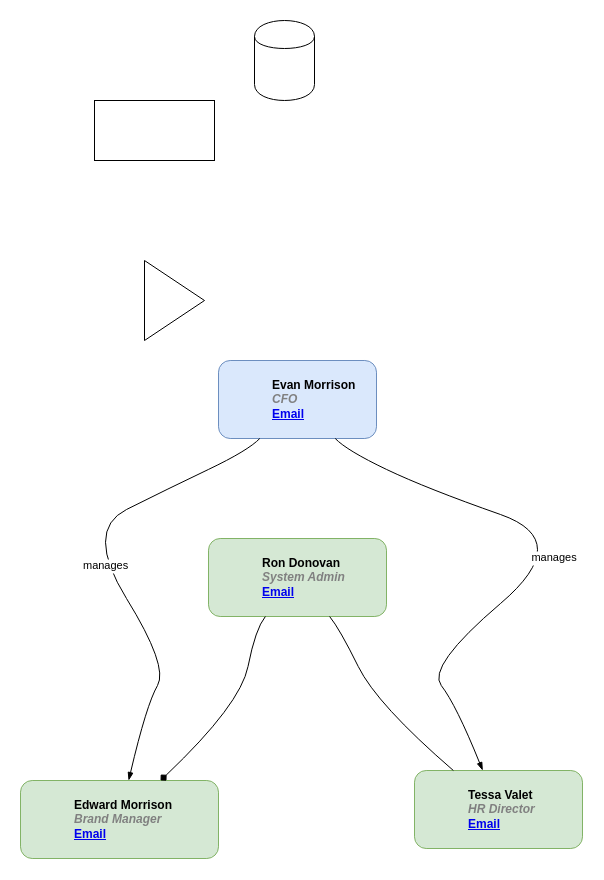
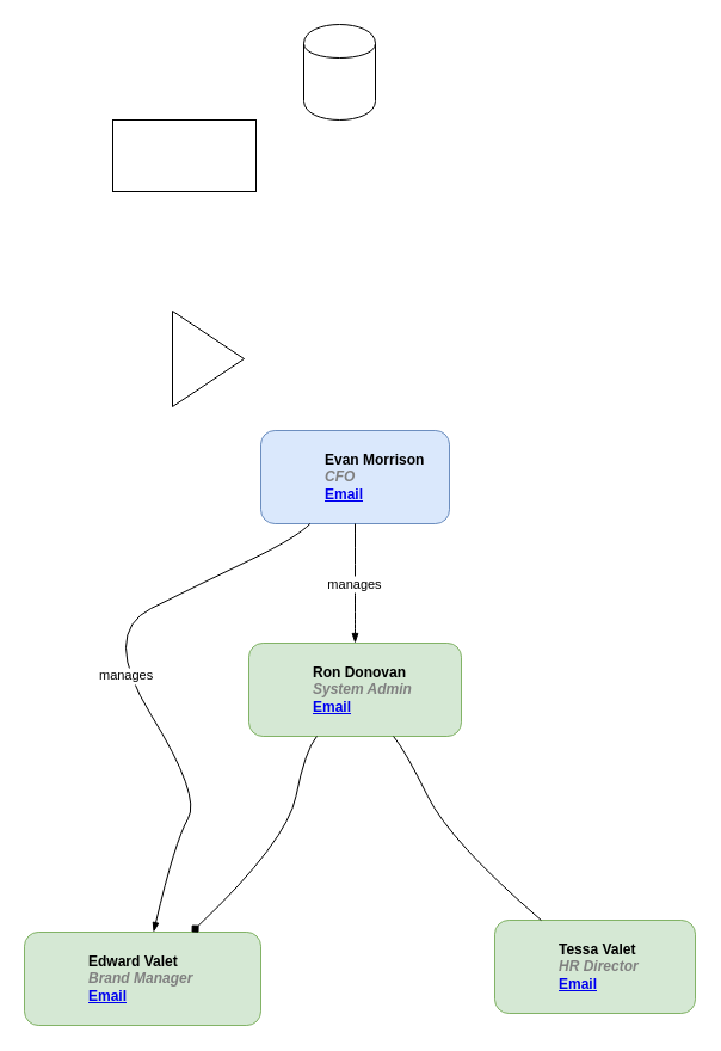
+ <mxCell id="10" value="manages" style="curved=1;endArrow=blockThin;endFill=1;fontSize=11;" edge="1" parent="1" source="5" target="7"><mxGeometry relative="1" as="geometry"><Array as="points"><mxPoint x="297" y="452" /><mxPoint x="297" y="526" /></Array></mxGeometry></mxCell>
- <mxCell id="11" value="manages" style="curved=1;endArrow=blockThin;endFill=1;fontSize=11;" edge="1" parent="1" source="5" target="8"><mxGeometry relative="1" as="geometry"><Array as="points"><mxPoint x="346.333" y="450" /><mxPoint x="426" y="488" /><mxPoint x="574" y="540" /><mxPoint x="426" y="666" /><mxPoint x="455.5" y="704" /></Array></mxGeometry></mxCell>
- <mxCell id="6" value="Edward Morrison&lt;br&gt;&lt;i style=&quot;color: gray&quot;&gt;Brand Manager&lt;/i&gt;&lt;br&gt;&lt;a href=&quot;mailto:me@example.com&quot;&gt;Email&lt;/a&gt;" style="label;image=https://cdn3.iconfinder.com/data/icons/user-avatars-1/512/users-10-3-128.png;whiteSpace=wrap;html=1;rounded=1;fillColor=#d5e8d4;strokeColor=#82b366;" vertex="1" parent="1"><mxGeometry x="20" y="780" width="198" height="78" as="geometry" /></mxCell>
+ <mxCell id="6" value="Edward Valet&lt;br&gt;&lt;i style=&quot;color: gray&quot;&gt;Brand Manager&lt;/i&gt;&lt;br&gt;&lt;a href=&quot;mailto:me@example.com&quot;&gt;Email&lt;/a&gt;" style="label;image=https://cdn3.iconfinder.com/data/icons/user-avatars-1/512/users-10-3-128.png;whiteSpace=wrap;html=1;rounded=1;fillColor=#d5e8d4;strokeColor=#82b366;" vertex="1" parent="1"><mxGeometry x="20" y="780" width="198" height="78" as="geometry" /></mxCell>
